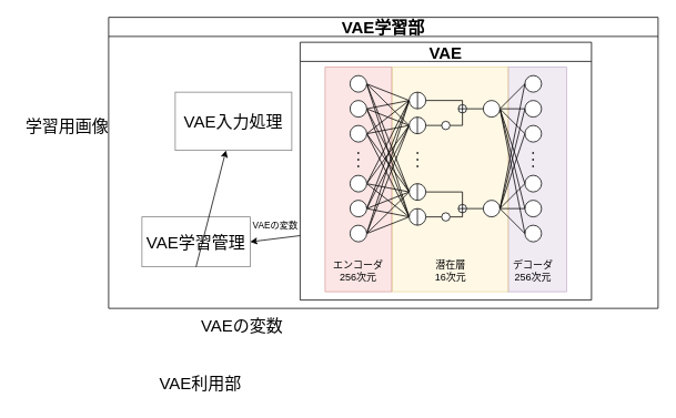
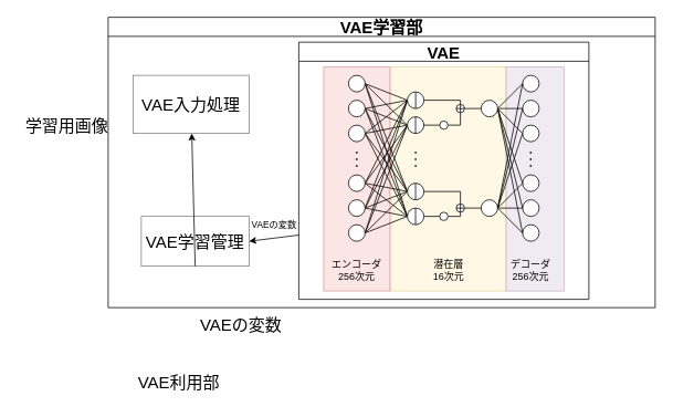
- <mxCell id="89" value="&lt;font style=&quot;font-size: 20px;&quot;&gt;VAE入力処理&lt;/font&gt;" style="rounded=0;whiteSpace=wrap;html=1;fillColor=none;gradientColor=none;opacity=50;" parent="2" vertex="1"><mxGeometry x="80" y="90" width="140" height="70" as="geometry" /></mxCell>
+ <mxCell id="89" value="&lt;font style=&quot;font-size: 20px;&quot;&gt;VAE入力処理&lt;/font&gt;" style="rounded=0;whiteSpace=wrap;html=1;fillColor=none;gradientColor=none;opacity=50;" parent="2" vertex="1"><mxGeometry x="30" y="70" width="140" height="70" as="geometry" /></mxCell>
- <mxCell id="93" value="VAE利用部" style="text;html=1;align=center;verticalAlign=middle;resizable=0;points=[];autosize=1;strokeColor=none;fillColor=none;fontSize=20;" vertex="1" parent="1"><mxGeometry x="180" y="440" width="120" height="40" as="geometry" /></mxCell>
+ <mxCell id="93" value="VAE利用部" style="text;html=1;align=center;verticalAlign=middle;resizable=0;points=[];autosize=1;strokeColor=none;fillColor=none;fontSize=20;" vertex="1" parent="1"><mxGeometry x="155" y="440" width="120" height="40" as="geometry" /></mxCell>
